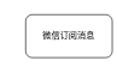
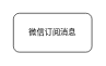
- <mxCell id="2" value="微信订阅消息" style="rounded=1;whiteSpace=wrap;html=1;" vertex="1" parent="1"><mxGeometry x="35" y="20" width="120" height="60" as="geometry" /></mxCell>
+ <mxCell id="2" value="微信订阅消息" style="rounded=1;whiteSpace=wrap;html=1;" vertex="1" parent="1"><mxGeometry x="20" y="20" width="120" height="60" as="geometry" /></mxCell>
